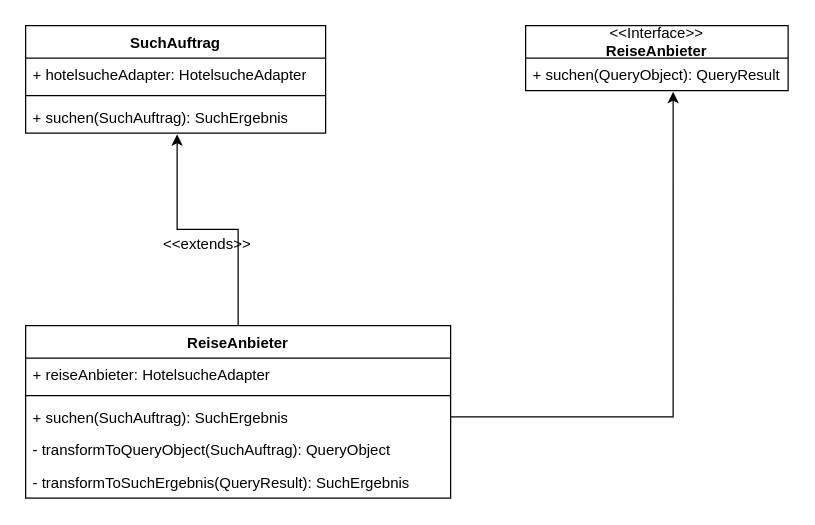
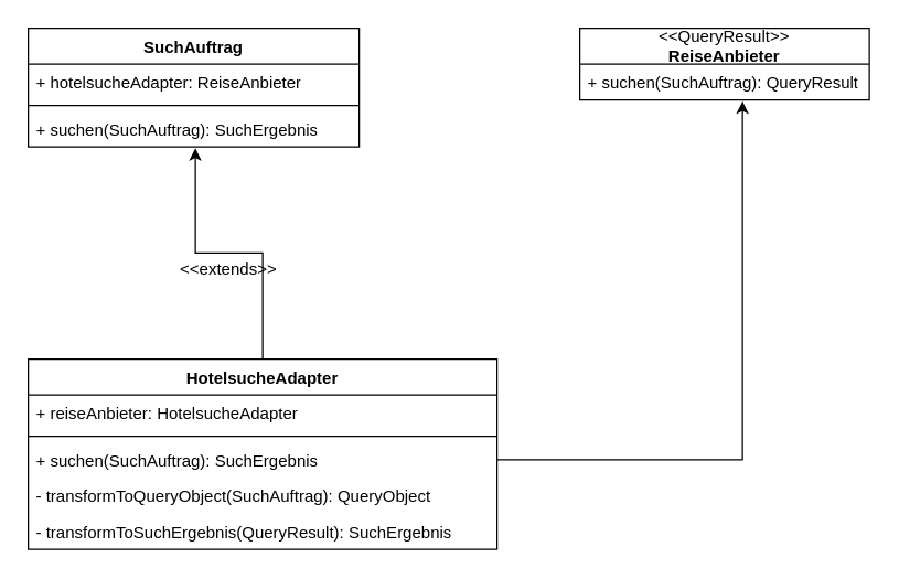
- <mxCell id="12" value="&lt;div&gt;&amp;lt;&amp;lt;Interface&amp;gt;&amp;gt;&lt;/div&gt;&lt;b&gt;ReiseAnbieter&lt;/b&gt;" style="swimlane;fontStyle=0;childLayout=stackLayout;horizontal=1;startSize=26;fillColor=none;horizontalStack=0;resizeParent=1;resizeParentMax=0;resizeLast=0;collapsible=1;marginBottom=0;whiteSpace=wrap;html=1;" vertex="1" parent="1"><mxGeometry x="420" y="20" width="210" height="52" as="geometry" /></mxCell>
+ <mxCell id="12" value="&lt;div&gt;&amp;lt;&amp;lt;QueryResult&amp;gt;&amp;gt;&lt;/div&gt;&lt;b&gt;ReiseAnbieter&lt;/b&gt;" style="swimlane;fontStyle=0;childLayout=stackLayout;horizontal=1;startSize=26;fillColor=none;horizontalStack=0;resizeParent=1;resizeParentMax=0;resizeLast=0;collapsible=1;marginBottom=0;whiteSpace=wrap;html=1;" vertex="1" parent="1"><mxGeometry x="420" y="20" width="210" height="52" as="geometry" /></mxCell>
- <mxCell id="9" value="+ hotelsucheAdapter: HotelsucheAdapter" style="text;strokeColor=none;fillColor=none;align=left;verticalAlign=top;spacingLeft=4;spacingRight=4;overflow=hidden;rotatable=0;points=[[0,0.5],[1,0.5]];portConstraint=eastwest;whiteSpace=wrap;html=1;" vertex="1" parent="8"><mxGeometry y="26" width="240" height="26" as="geometry" /></mxCell>
+ <mxCell id="9" value="+ hotelsucheAdapter: ReiseAnbieter" style="text;strokeColor=none;fillColor=none;align=left;verticalAlign=top;spacingLeft=4;spacingRight=4;overflow=hidden;rotatable=0;points=[[0,0.5],[1,0.5]];portConstraint=eastwest;whiteSpace=wrap;html=1;" vertex="1" parent="8"><mxGeometry y="26" width="240" height="26" as="geometry" /></mxCell>
- <mxCell id="13" value="+ suchen(QueryObject): QueryResult" style="text;strokeColor=none;fillColor=none;align=left;verticalAlign=top;spacingLeft=4;spacingRight=4;overflow=hidden;rotatable=0;points=[[0,0.5],[1,0.5]];portConstraint=eastwest;whiteSpace=wrap;html=1;" vertex="1" parent="12"><mxGeometry y="26" width="210" height="26" as="geometry" /></mxCell>
+ <mxCell id="13" value="+ suchen(SuchAuftrag): QueryResult" style="text;strokeColor=none;fillColor=none;align=left;verticalAlign=top;spacingLeft=4;spacingRight=4;overflow=hidden;rotatable=0;points=[[0,0.5],[1,0.5]];portConstraint=eastwest;whiteSpace=wrap;html=1;" vertex="1" parent="12"><mxGeometry y="26" width="210" height="26" as="geometry" /></mxCell>
- <mxCell id="2" value="ReiseAnbieter" style="swimlane;fontStyle=1;align=center;verticalAlign=top;childLayout=stackLayout;horizontal=1;startSize=26;horizontalStack=0;resizeParent=1;resizeParentMax=0;resizeLast=0;collapsible=1;marginBottom=0;whiteSpace=wrap;html=1;" vertex="1" parent="1"><mxGeometry x="20" y="260" width="340" height="138" as="geometry" /></mxCell>
+ <mxCell id="2" value="HotelsucheAdapter" style="swimlane;fontStyle=1;align=center;verticalAlign=top;childLayout=stackLayout;horizontal=1;startSize=26;horizontalStack=0;resizeParent=1;resizeParentMax=0;resizeLast=0;collapsible=1;marginBottom=0;whiteSpace=wrap;html=1;" vertex="1" parent="1"><mxGeometry x="20" y="260" width="340" height="138" as="geometry" /></mxCell>
